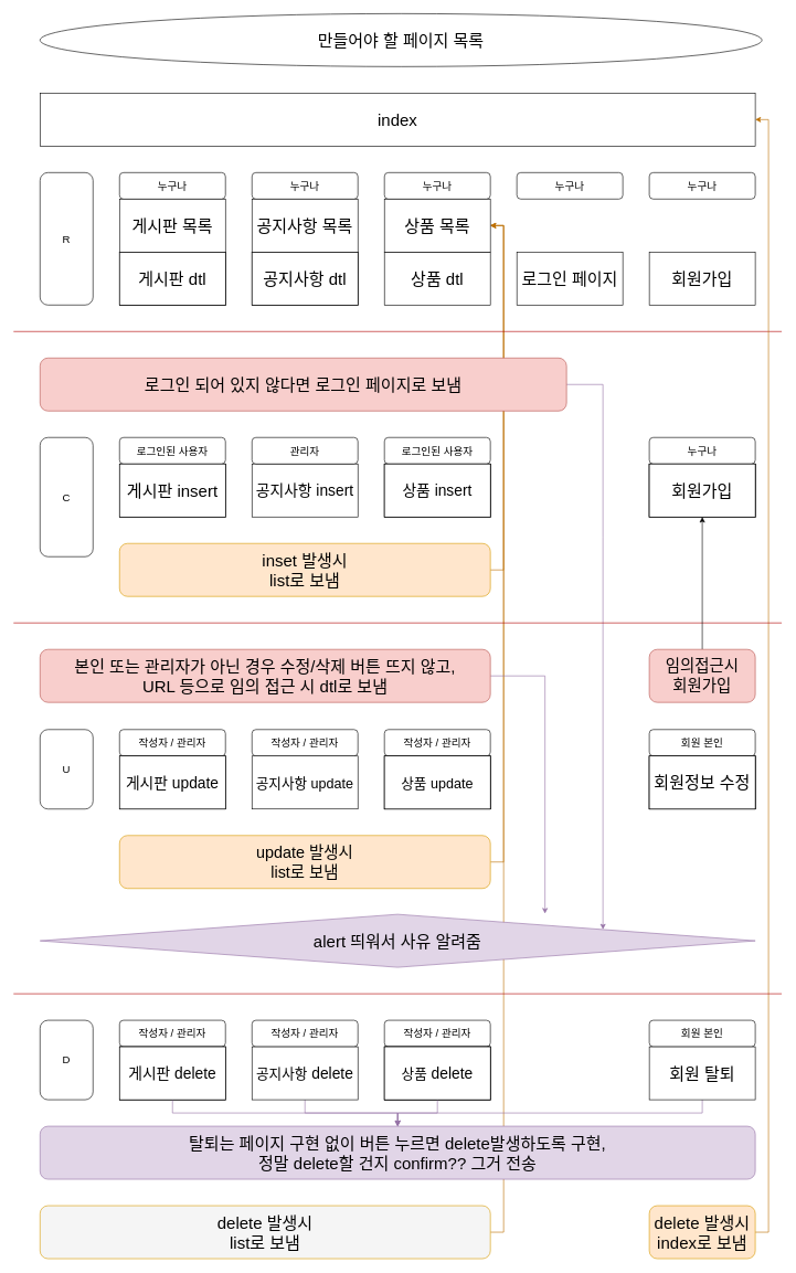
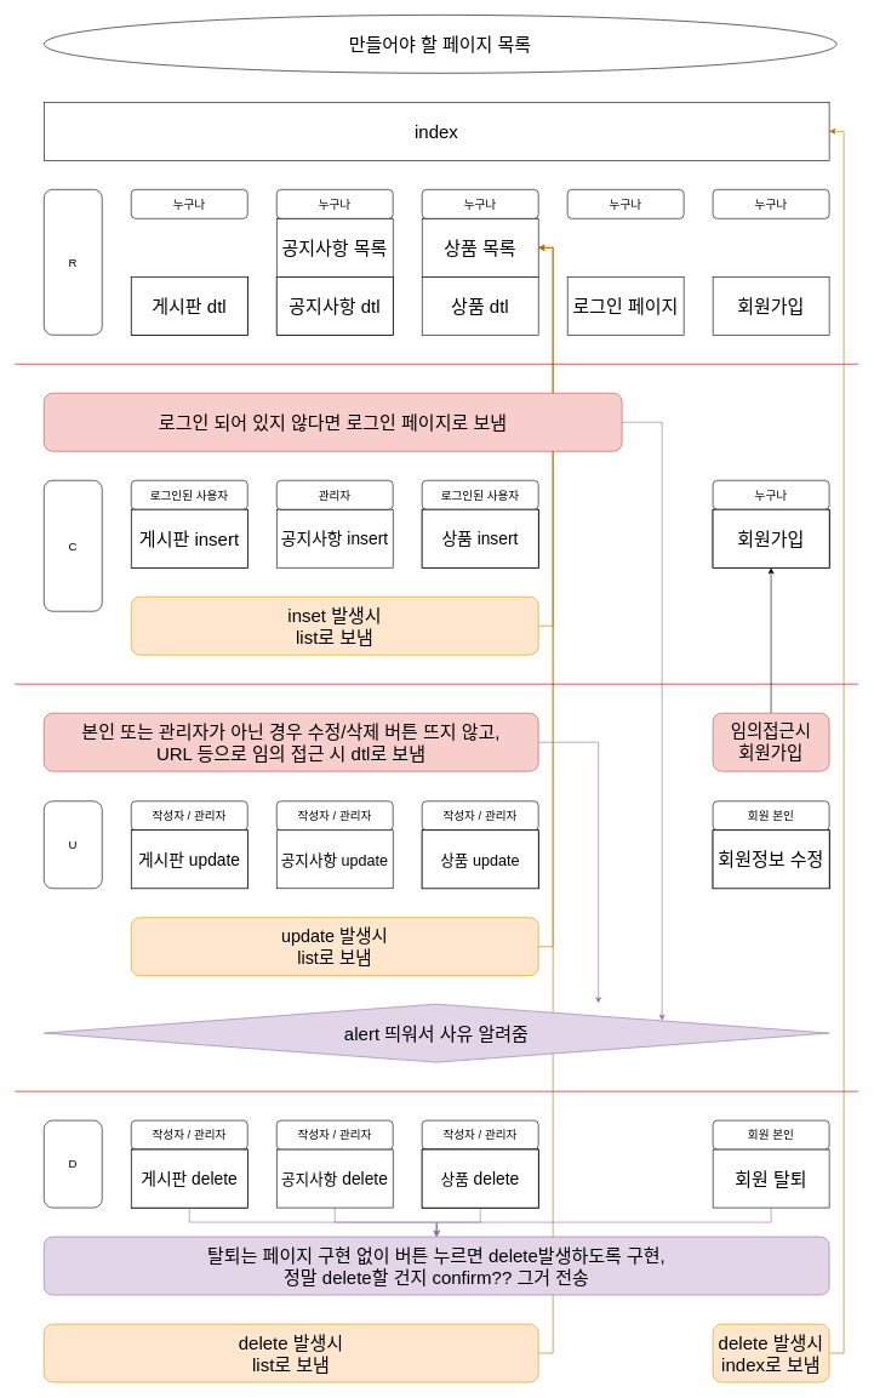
- <mxCell id="81" value="게시판 목록" style="rounded=0;whiteSpace=wrap;html=1;fontSize=25;" vertex="1" parent="1"><mxGeometry x="180" y="300" width="160" height="80" as="geometry" /></mxCell>
- <mxCell id="86" value="delete 발생시&lt;br&gt;list로 보냄" style="rounded=1;whiteSpace=wrap;html=1;fontSize=25;fillColor=#f5f5f5;strokeColor=#d79b00;" vertex="1" parent="1"><mxGeometry x="60" y="1820" width="680" height="80" as="geometry" /></mxCell>
+ <mxCell id="86" value="delete 발생시&lt;br&gt;list로 보냄" style="rounded=1;whiteSpace=wrap;html=1;fontSize=25;fillColor=#ffe6cc;strokeColor=#d79b00;" vertex="1" parent="1"><mxGeometry x="60" y="1820" width="680" height="80" as="geometry" /></mxCell>
